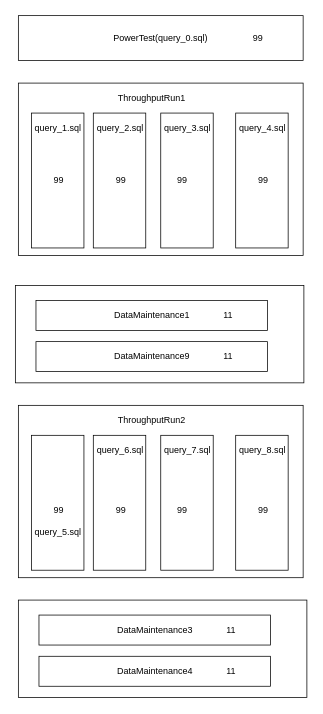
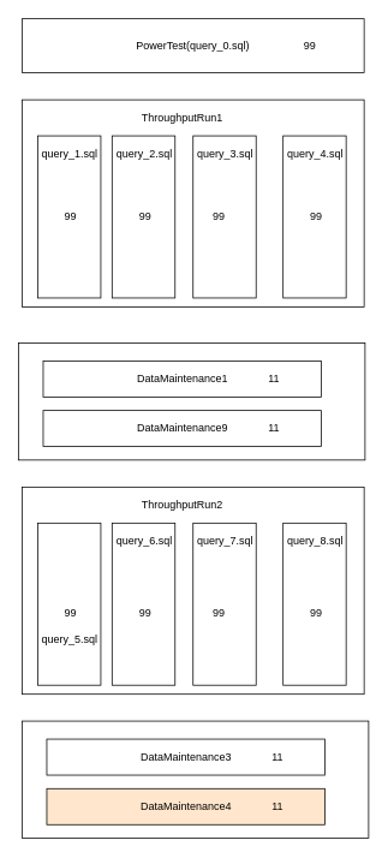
- <mxCell id="42" value="DataMaintenance4" style="rounded=0;whiteSpace=wrap;html=1;" parent="38" vertex="1"><mxGeometry x="27.5" y="75" width="309" height="40" as="geometry" /></mxCell>
+ <mxCell id="42" value="DataMaintenance4" style="rounded=0;whiteSpace=wrap;html=1;fillColor=#ffe6cc;" parent="38" vertex="1"><mxGeometry x="27.5" y="75" width="309" height="40" as="geometry" /></mxCell>
